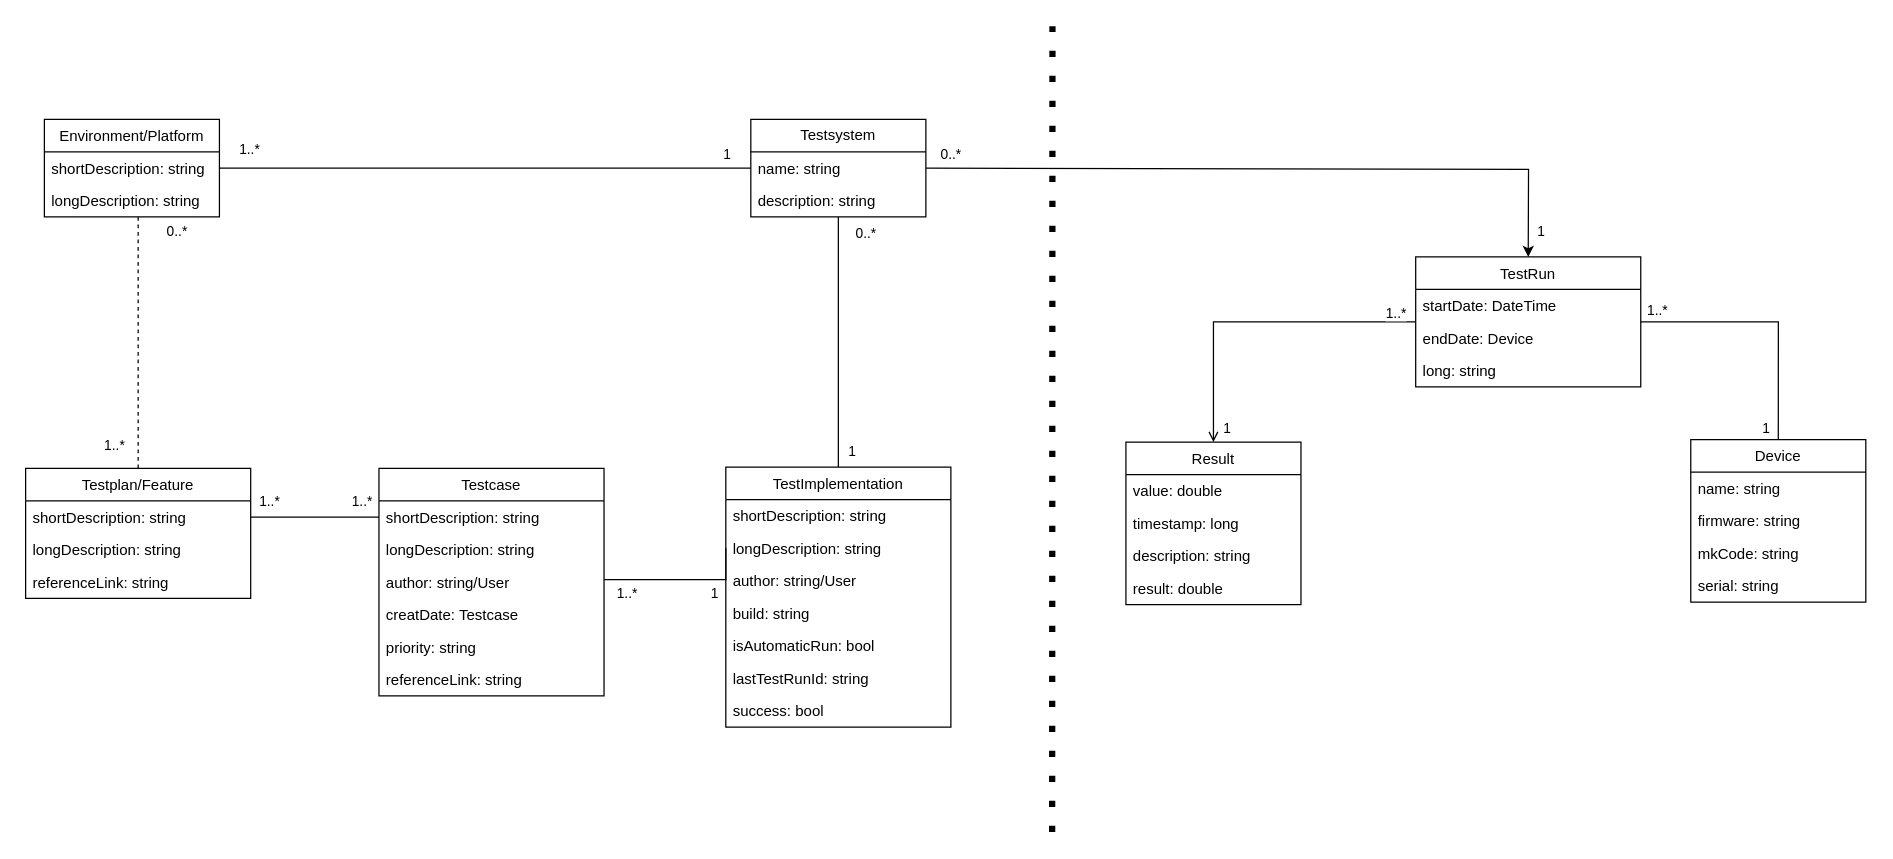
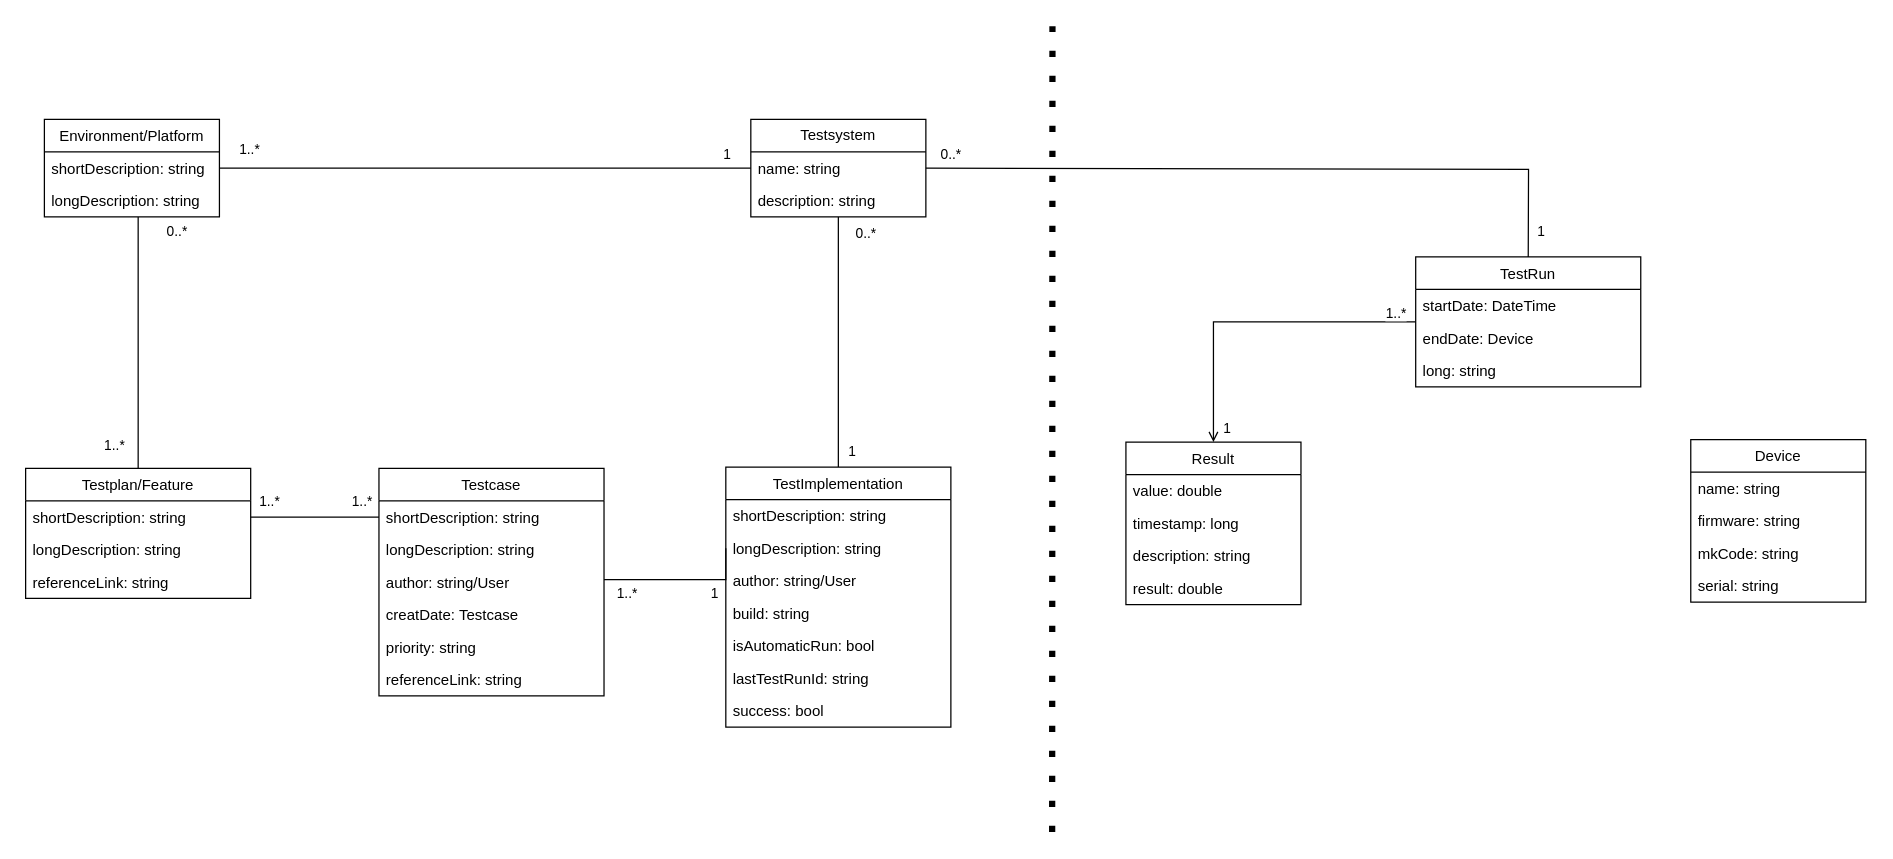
- <mxCell id="62" value="" style="endArrow=classic;html=1;rounded=0;entryX=0.5;entryY=0;entryDx=0;entryDy=0;exitX=1;exitY=0.5;exitDx=0;exitDy=0;" parent="1" source="59" target="45" edge="1"><mxGeometry width="50" height="50" relative="1" as="geometry"><mxPoint x="890" y="135" as="sourcePoint" /><mxPoint x="1020" y="145" as="targetPoint" /><Array as="points"><mxPoint x="1222" y="135" /></Array></mxGeometry></mxCell>
+ <mxCell id="62" value="" style="endArrow=none;html=1;rounded=0;entryX=0.5;entryY=0;entryDx=0;entryDy=0;exitX=1;exitY=0.5;exitDx=0;exitDy=0;" parent="1" source="59" target="45" edge="1"><mxGeometry width="50" height="50" relative="1" as="geometry"><mxPoint x="890" y="135" as="sourcePoint" /><mxPoint x="1020" y="145" as="targetPoint" /><Array as="points"><mxPoint x="1222" y="135" /></Array></mxGeometry></mxCell>
- <mxCell id="42" style="edgeStyle=orthogonalEdgeStyle;rounded=0;orthogonalLoop=1;jettySize=auto;html=1;entryX=0.5;entryY=0;entryDx=0;entryDy=0;endArrow=none;endFill=0;" parent="1" source="45" target="49" edge="1"><mxGeometry relative="1" as="geometry" /></mxCell>
- <mxCell id="43" value="1..*" style="edgeLabel;html=1;align=center;verticalAlign=middle;resizable=0;points=[];" parent="42" vertex="1" connectable="0"><mxGeometry x="-0.872" relative="1" as="geometry"><mxPoint y="-10" as="offset" /></mxGeometry></mxCell>
- <mxCell id="44" value="1" style="edgeLabel;html=1;align=center;verticalAlign=middle;resizable=0;points=[];" parent="42" vertex="1" connectable="0"><mxGeometry x="0.877" y="-1" relative="1" as="geometry"><mxPoint x="-9" y="4" as="offset" /></mxGeometry></mxCell>
- <mxCell id="2" style="edgeStyle=orthogonalEdgeStyle;rounded=0;orthogonalLoop=1;jettySize=auto;html=1;entryX=0.5;entryY=0;entryDx=0;entryDy=0;endArrow=none;endFill=0;dashed=1;" parent="1" source="8" target="11" edge="1"><mxGeometry relative="1" as="geometry"><Array as="points"><mxPoint x="110" y="292" /></Array></mxGeometry></mxCell>
+ <mxCell id="2" style="edgeStyle=orthogonalEdgeStyle;rounded=0;orthogonalLoop=1;jettySize=auto;html=1;entryX=0.5;entryY=0;entryDx=0;entryDy=0;endArrow=none;endFill=0;" parent="1" source="8" target="11" edge="1"><mxGeometry relative="1" as="geometry"><Array as="points"><mxPoint x="110" y="292" /></Array></mxGeometry></mxCell>
